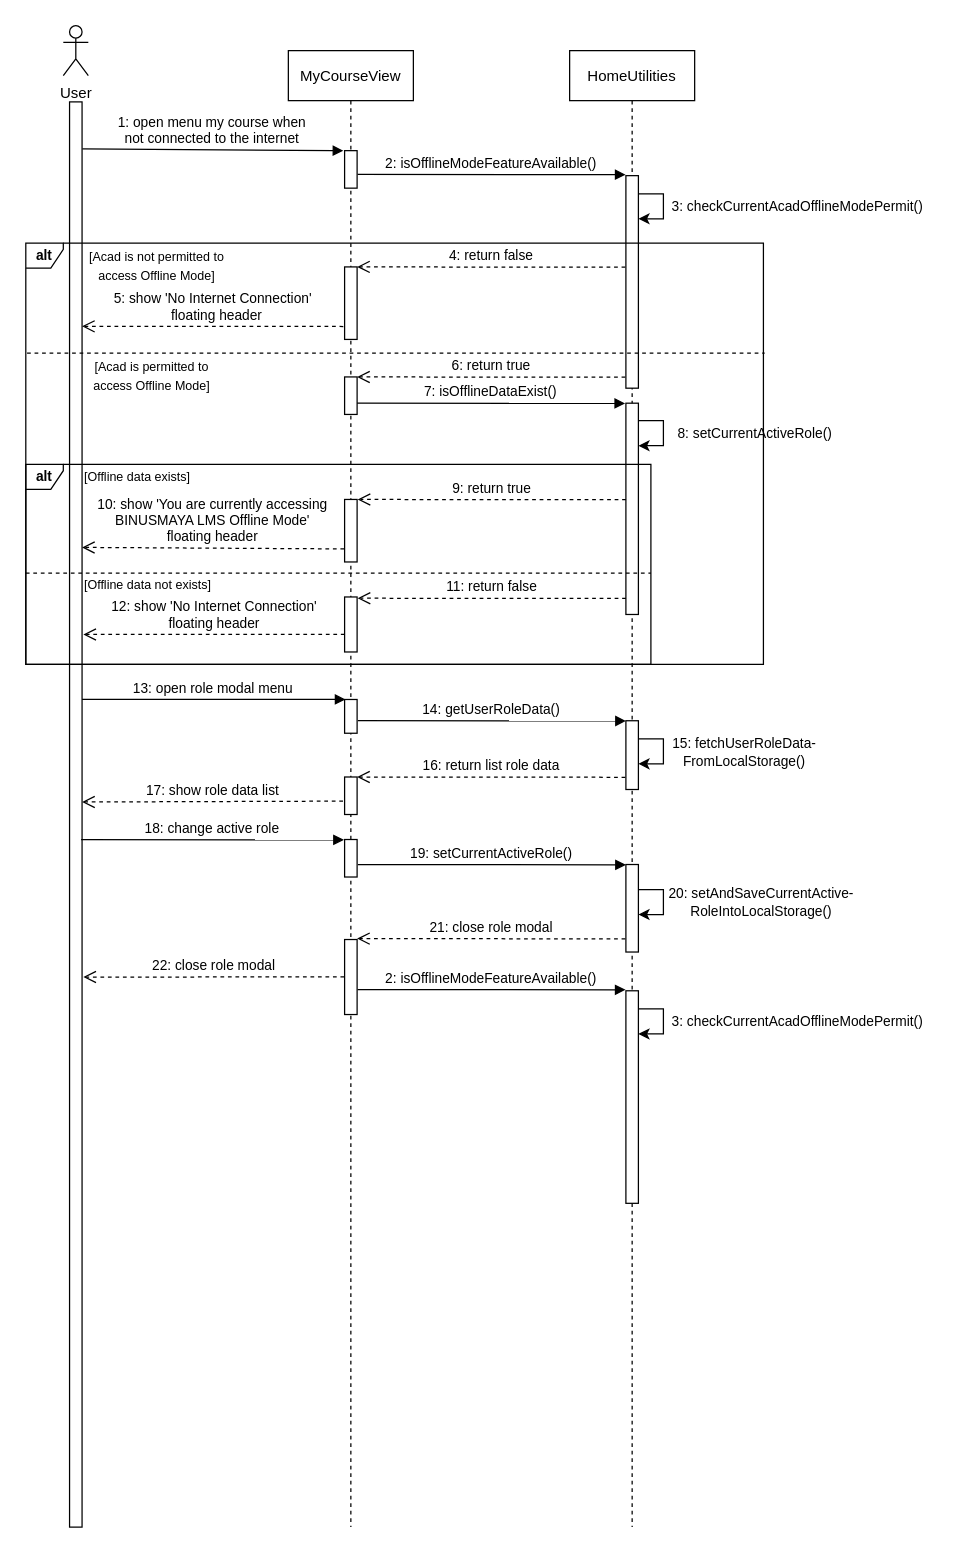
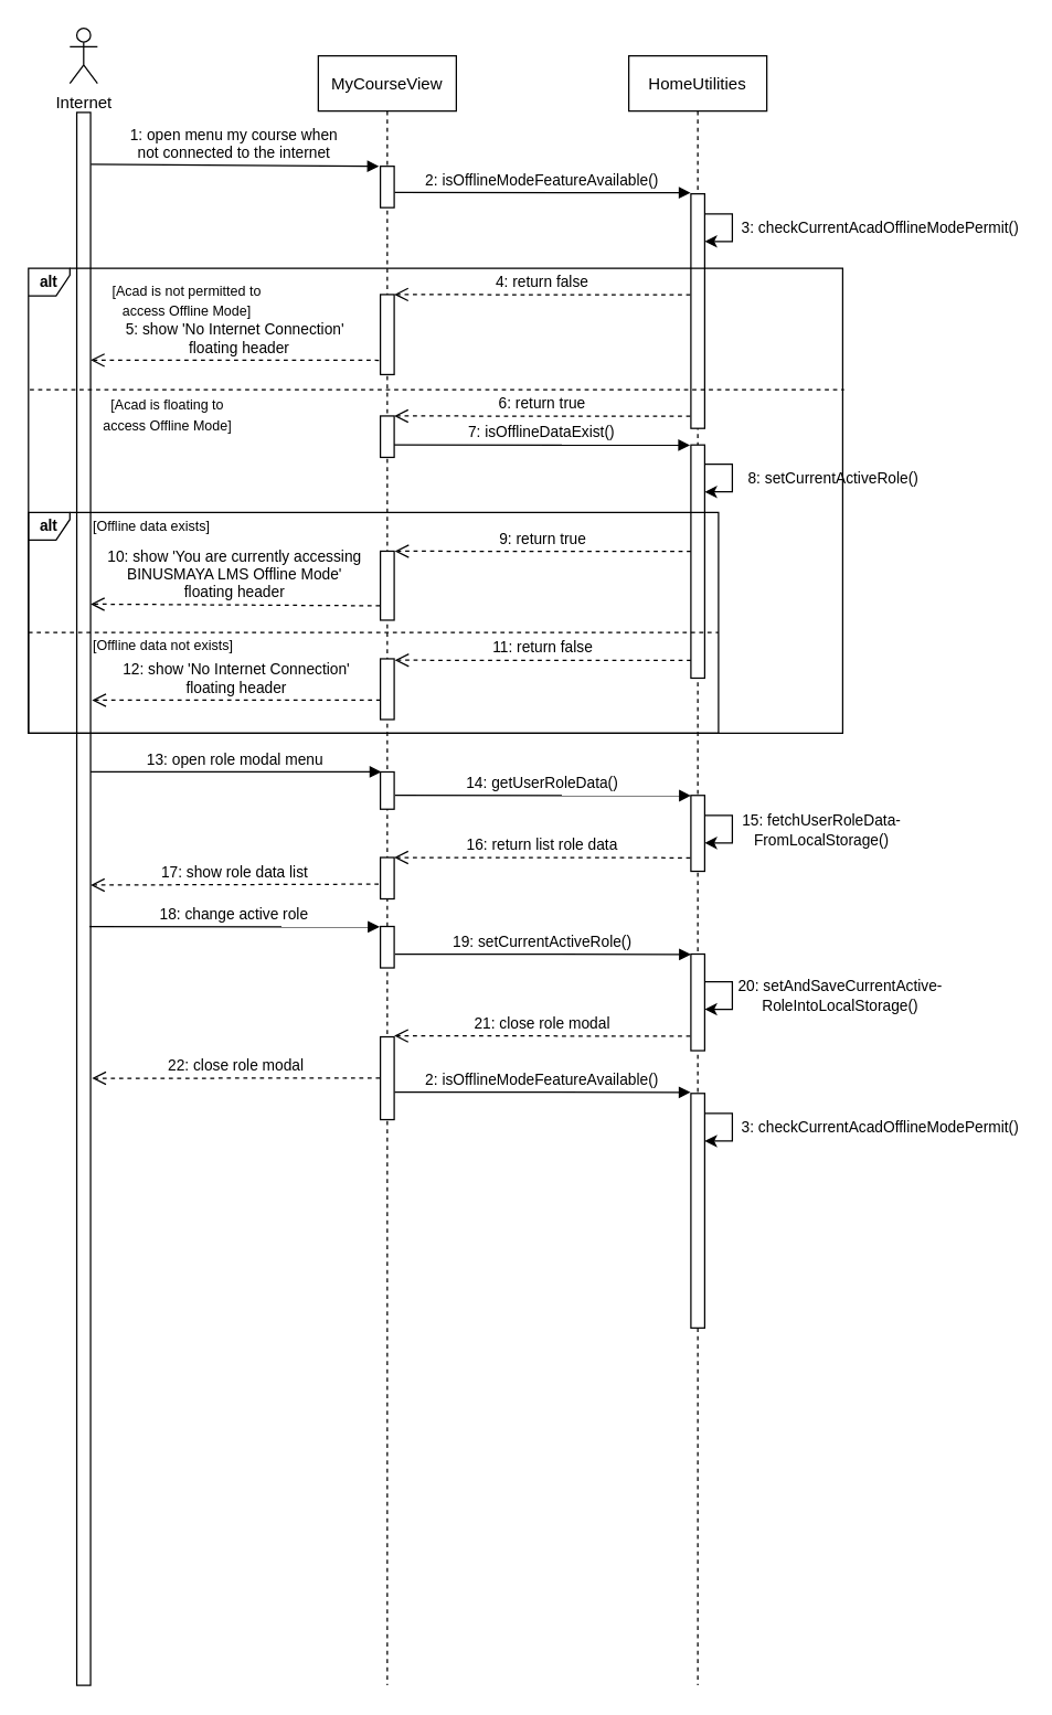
- <mxCell id="10" value="User" style="shape=umlActor;verticalLabelPosition=bottom;verticalAlign=top;html=1;outlineConnect=0;" parent="9" vertex="1"><mxGeometry y="-20" width="20" height="40" as="geometry" /></mxCell>
+ <mxCell id="10" value="Internet" style="shape=umlActor;verticalLabelPosition=bottom;verticalAlign=top;html=1;outlineConnect=0;" parent="9" vertex="1"><mxGeometry y="-20" width="20" height="40" as="geometry" /></mxCell>
- <mxCell id="14" value="&lt;span style=&quot;font-size: 10px;&quot;&gt;[Acad is not permitted to access Offline Mode]&lt;/span&gt;" style="text;html=1;strokeColor=none;fillColor=none;align=center;verticalAlign=middle;whiteSpace=wrap;rounded=0;" parent="1" vertex="1"><mxGeometry x="70" y="194" width="110" height="35.5" as="geometry" /></mxCell>
+ <mxCell id="14" value="&lt;span style=&quot;font-size: 10px;&quot;&gt;[Acad is not permitted to access Offline Mode]&lt;/span&gt;" style="text;html=1;strokeColor=none;fillColor=none;align=center;verticalAlign=middle;whiteSpace=wrap;rounded=0;" parent="1" vertex="1"><mxGeometry x="80" y="199" width="110" height="35.5" as="geometry" /></mxCell>
- <mxCell id="18" value="&lt;span style=&quot;font-size: 10px;&quot;&gt;[Acad is permitted to access Offline Mode]&lt;/span&gt;" style="text;html=1;strokeColor=none;fillColor=none;align=center;verticalAlign=middle;whiteSpace=wrap;rounded=0;" parent="1" vertex="1"><mxGeometry x="66" y="282" width="110" height="35.5" as="geometry" /></mxCell>
+ <mxCell id="18" value="&lt;span style=&quot;font-size: 10px;&quot;&gt;[Acad is floating to access Offline Mode]&lt;/span&gt;" style="text;html=1;strokeColor=none;fillColor=none;align=center;verticalAlign=middle;whiteSpace=wrap;rounded=0;" parent="1" vertex="1"><mxGeometry x="66" y="282" width="110" height="35.5" as="geometry" /></mxCell>
